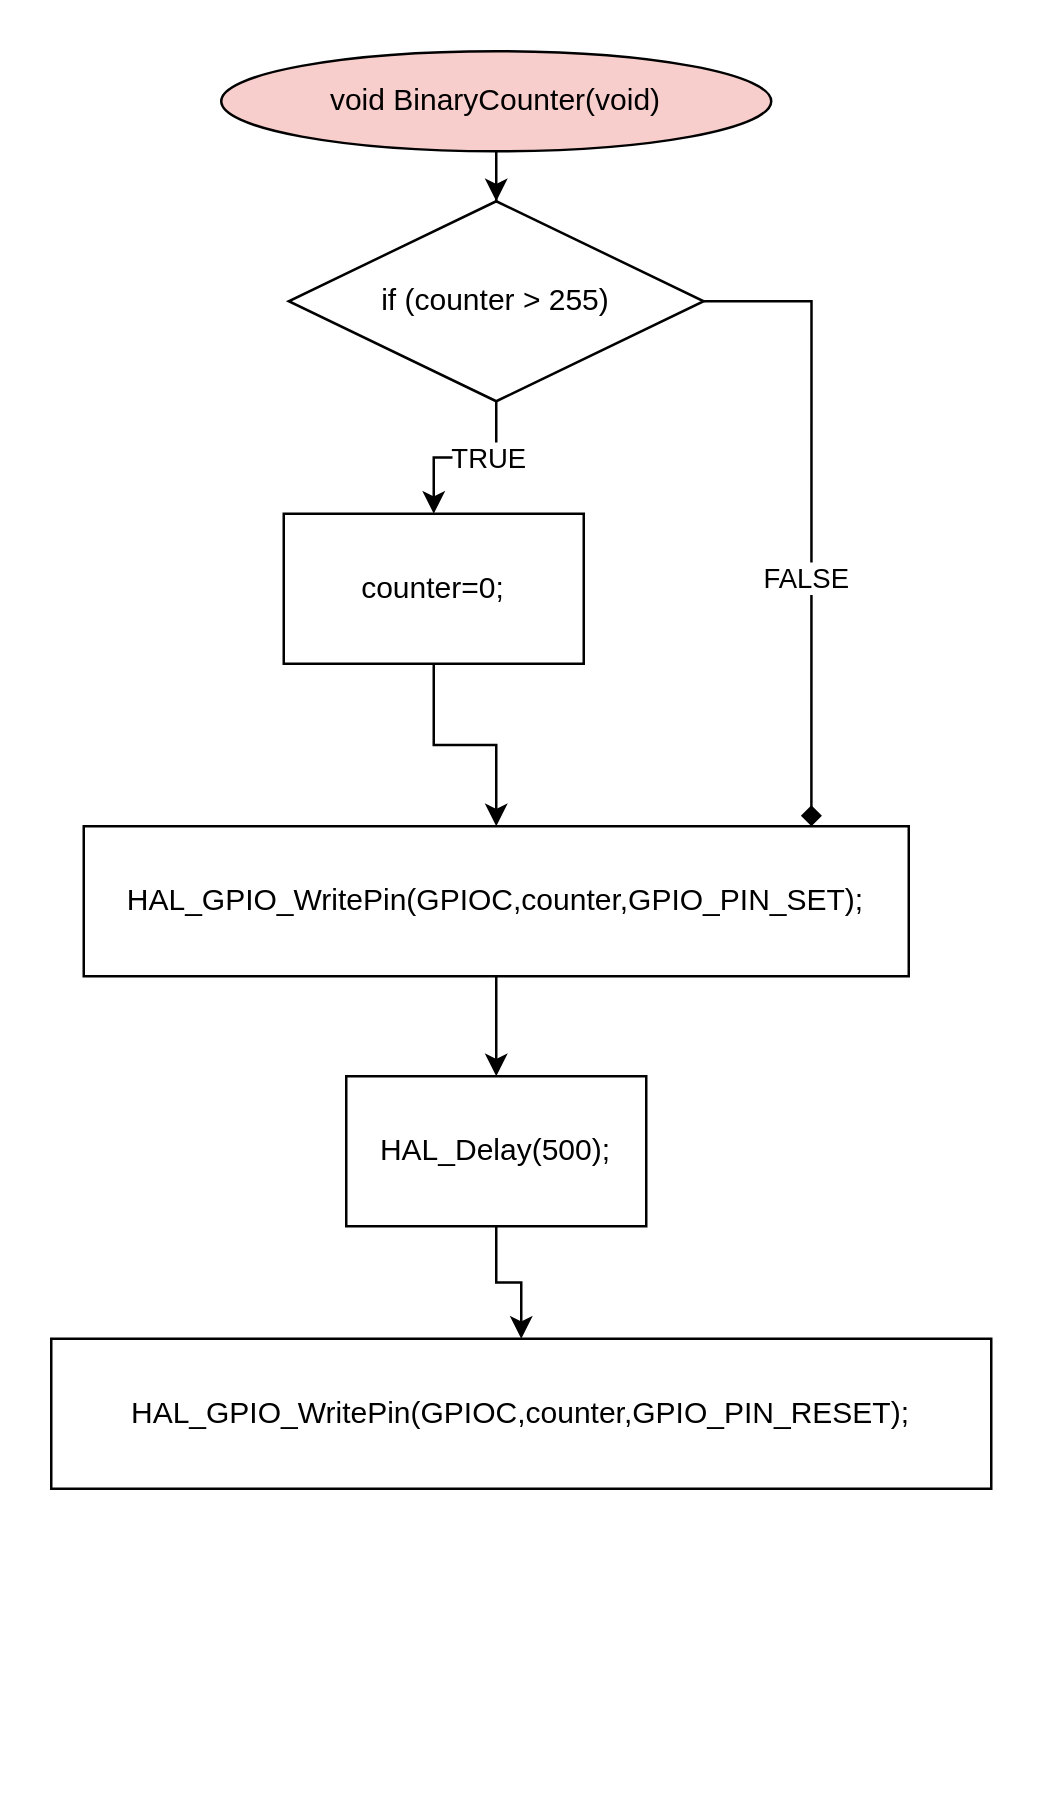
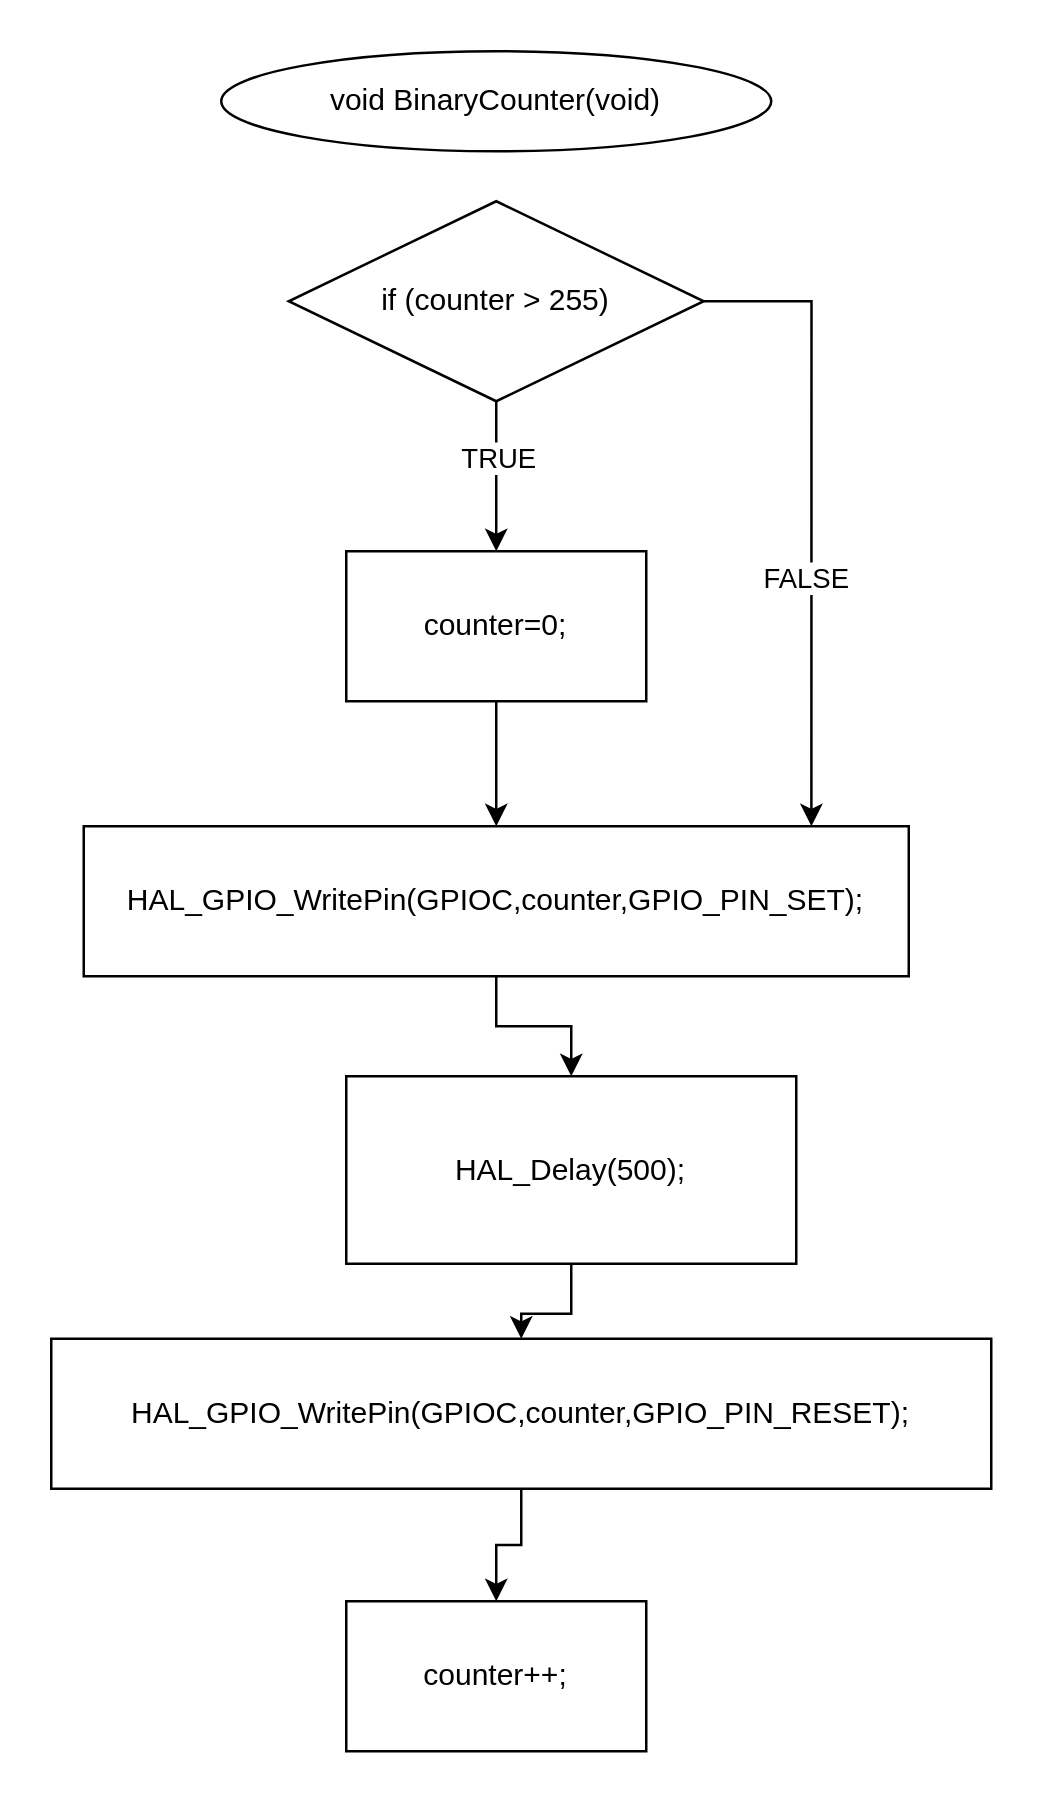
- <mxCell id="3" value="void BinaryCounter(void)" style="ellipse;whiteSpace=wrap;html=1;fillColor=#f8cecc;" vertex="1" parent="1"><mxGeometry x="88" y="20" width="220" height="40" as="geometry" /></mxCell>
+ <mxCell id="3" value="void BinaryCounter(void)" style="ellipse;whiteSpace=wrap;html=1;" vertex="1" parent="1"><mxGeometry x="88" y="20" width="220" height="40" as="geometry" /></mxCell>
- <mxCell id="2" style="edgeStyle=orthogonalEdgeStyle;rounded=0;orthogonalLoop=1;jettySize=auto;html=1;" edge="1" parent="1" source="3" target="15"><mxGeometry relative="1" as="geometry" /></mxCell>
- <mxCell id="17" value="counter=0;" style="rounded=0;whiteSpace=wrap;html=1;" vertex="1" parent="1"><mxGeometry x="113" y="205" width="120" height="60" as="geometry" /></mxCell>
+ <mxCell id="17" value="counter=0;" style="rounded=0;whiteSpace=wrap;html=1;" vertex="1" parent="1"><mxGeometry x="138" y="220" width="120" height="60" as="geometry" /></mxCell>
- <mxCell id="13" style="edgeStyle=orthogonalEdgeStyle;rounded=0;orthogonalLoop=1;jettySize=auto;html=1;entryX=0.882;entryY=0;entryDx=0;entryDy=0;entryPerimeter=0;endArrow=diamond;" edge="1" parent="1" source="15" target="5"><mxGeometry relative="1" as="geometry"><Array as="points"><mxPoint x="324" y="120" /></Array></mxGeometry></mxCell>
+ <mxCell id="13" style="edgeStyle=orthogonalEdgeStyle;rounded=0;orthogonalLoop=1;jettySize=auto;html=1;entryX=0.882;entryY=0;entryDx=0;entryDy=0;entryPerimeter=0;" edge="1" parent="1" source="15" target="5"><mxGeometry relative="1" as="geometry"><Array as="points"><mxPoint x="324" y="120" /></Array></mxGeometry></mxCell>
- <mxCell id="7" value="HAL_Delay(500);" style="rounded=0;whiteSpace=wrap;html=1;" vertex="1" parent="1"><mxGeometry x="138" y="430" width="120" height="60" as="geometry" /></mxCell>
+ <mxCell id="7" value="HAL_Delay(500);" style="rounded=0;whiteSpace=wrap;html=1;" vertex="1" parent="1"><mxGeometry x="138" y="430" width="180" height="75" as="geometry" /></mxCell>
+ <mxCell id="8" style="edgeStyle=orthogonalEdgeStyle;rounded=0;orthogonalLoop=1;jettySize=auto;html=1;entryX=0.5;entryY=0;entryDx=0;entryDy=0;" edge="1" parent="1" source="9" target="10"><mxGeometry relative="1" as="geometry" /></mxCell>
+ <mxCell id="10" value="counter++;" style="rounded=0;whiteSpace=wrap;html=1;" vertex="1" parent="1"><mxGeometry x="138" y="640" width="120" height="60" as="geometry" /></mxCell>
